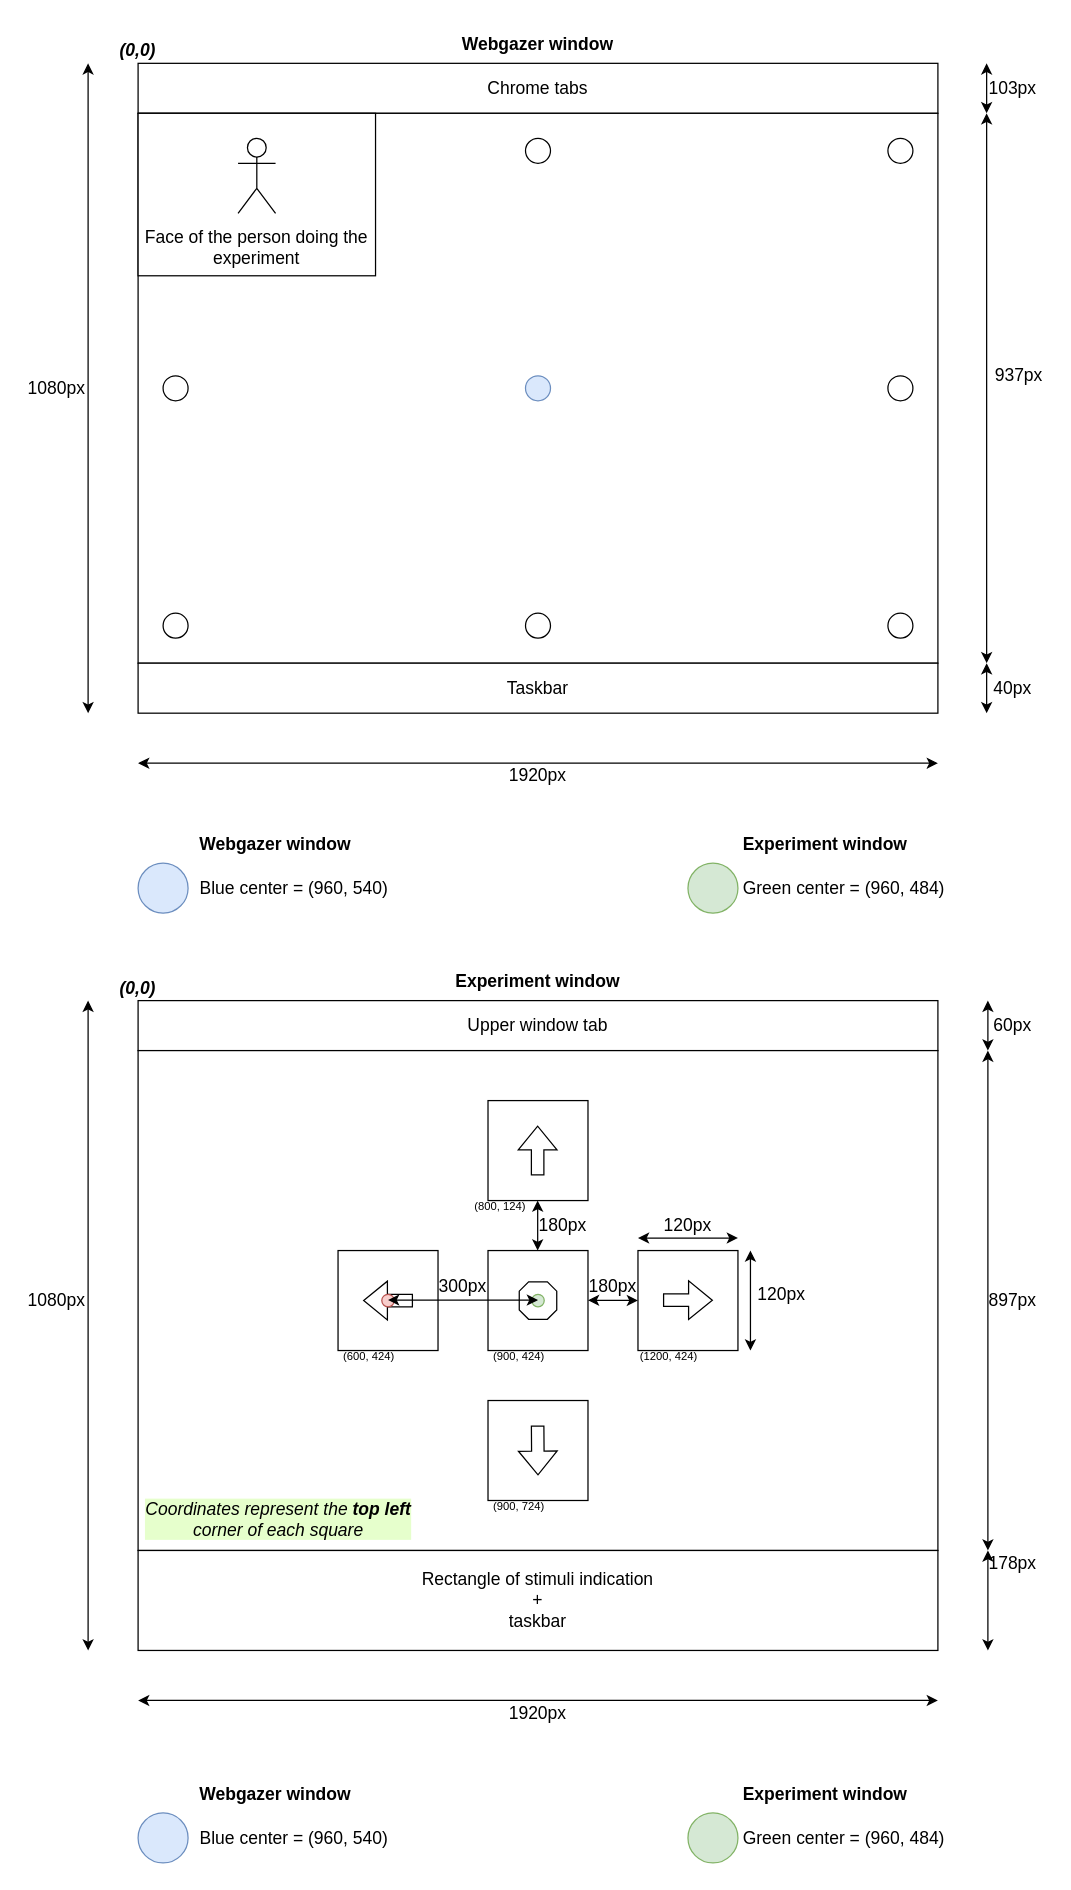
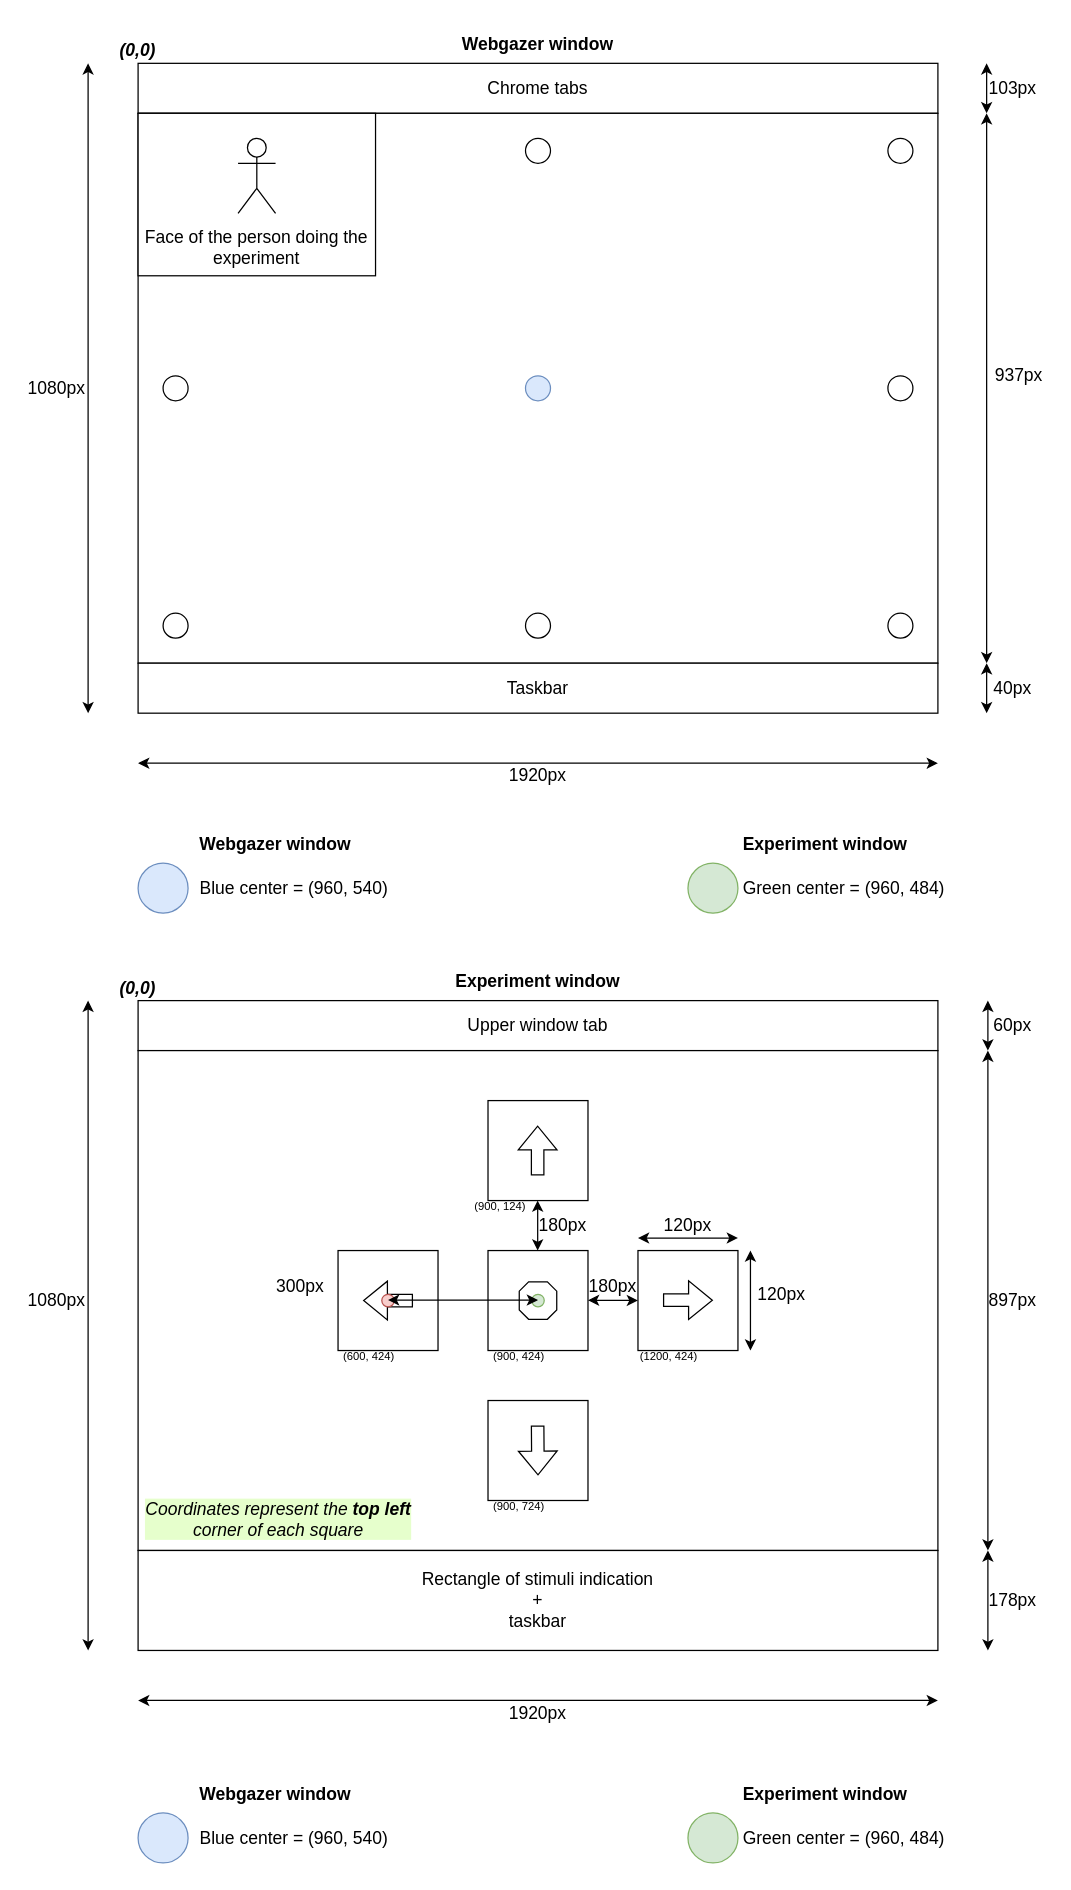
- <mxCell id="76" value="(800, 124)" style="text;html=1;strokeColor=none;fillColor=none;align=center;verticalAlign=middle;whiteSpace=wrap;rounded=0;fontSize=9;" parent="1" vertex="1"><mxGeometry x="375" y="960" width="50" height="10" as="geometry" /></mxCell>
+ <mxCell id="76" value="(900, 124)" style="text;html=1;strokeColor=none;fillColor=none;align=center;verticalAlign=middle;whiteSpace=wrap;rounded=0;fontSize=9;" parent="1" vertex="1"><mxGeometry x="375" y="960" width="50" height="10" as="geometry" /></mxCell>
- <mxCell id="47" value="300px" style="text;html=1;strokeColor=none;fillColor=none;align=center;verticalAlign=middle;whiteSpace=wrap;rounded=0;fontSize=14;fontColor=none;" parent="1" vertex="1"><mxGeometry x="350" y="1019" width="40" height="20" as="geometry" /></mxCell>
+ <mxCell id="47" value="300px" style="text;html=1;strokeColor=none;fillColor=none;align=center;verticalAlign=middle;whiteSpace=wrap;rounded=0;fontSize=14;fontColor=none;" parent="1" vertex="1"><mxGeometry x="220" y="1019" width="40" height="20" as="geometry" /></mxCell>
- <mxCell id="52" value="178px" style="text;html=1;strokeColor=none;fillColor=none;align=center;verticalAlign=middle;whiteSpace=wrap;rounded=0;fontSize=14;fontColor=none;" parent="1" vertex="1"><mxGeometry x="790" y="1240" width="40" height="20" as="geometry" /></mxCell>
+ <mxCell id="52" value="178px" style="text;html=1;strokeColor=none;fillColor=none;align=center;verticalAlign=middle;whiteSpace=wrap;rounded=0;fontSize=14;fontColor=none;" parent="1" vertex="1"><mxGeometry x="790" y="1270" width="40" height="20" as="geometry" /></mxCell>
